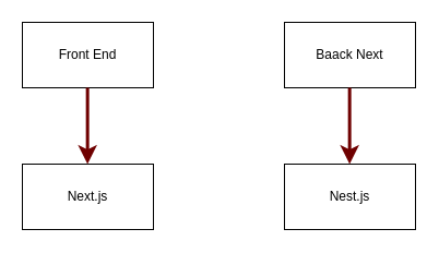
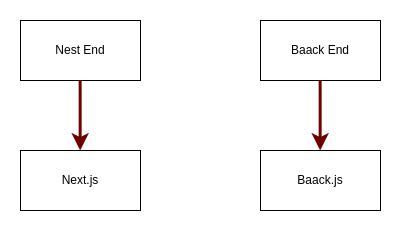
- <mxCell id="2" value="Front End" style="whiteSpace=wrap;html=1;" vertex="1" parent="1"><mxGeometry x="20" y="20" width="120" height="60" as="geometry" /></mxCell>
+ <mxCell id="2" value="Nest End" style="whiteSpace=wrap;html=1;" vertex="1" parent="1"><mxGeometry x="20" y="20" width="120" height="60" as="geometry" /></mxCell>
- <mxCell id="3" value="Baack Next" style="whiteSpace=wrap;html=1;" vertex="1" parent="1"><mxGeometry x="260" y="20" width="120" height="60" as="geometry" /></mxCell>
+ <mxCell id="3" value="Baack End" style="whiteSpace=wrap;html=1;" vertex="1" parent="1"><mxGeometry x="260" y="20" width="120" height="60" as="geometry" /></mxCell>
- <mxCell id="5" value="Nest.js" style="whiteSpace=wrap;html=1;" vertex="1" parent="1"><mxGeometry x="260" y="150" width="120" height="60" as="geometry" /></mxCell>
+ <mxCell id="5" value="Baack.js" style="whiteSpace=wrap;html=1;" vertex="1" parent="1"><mxGeometry x="260" y="150" width="120" height="60" as="geometry" /></mxCell>
